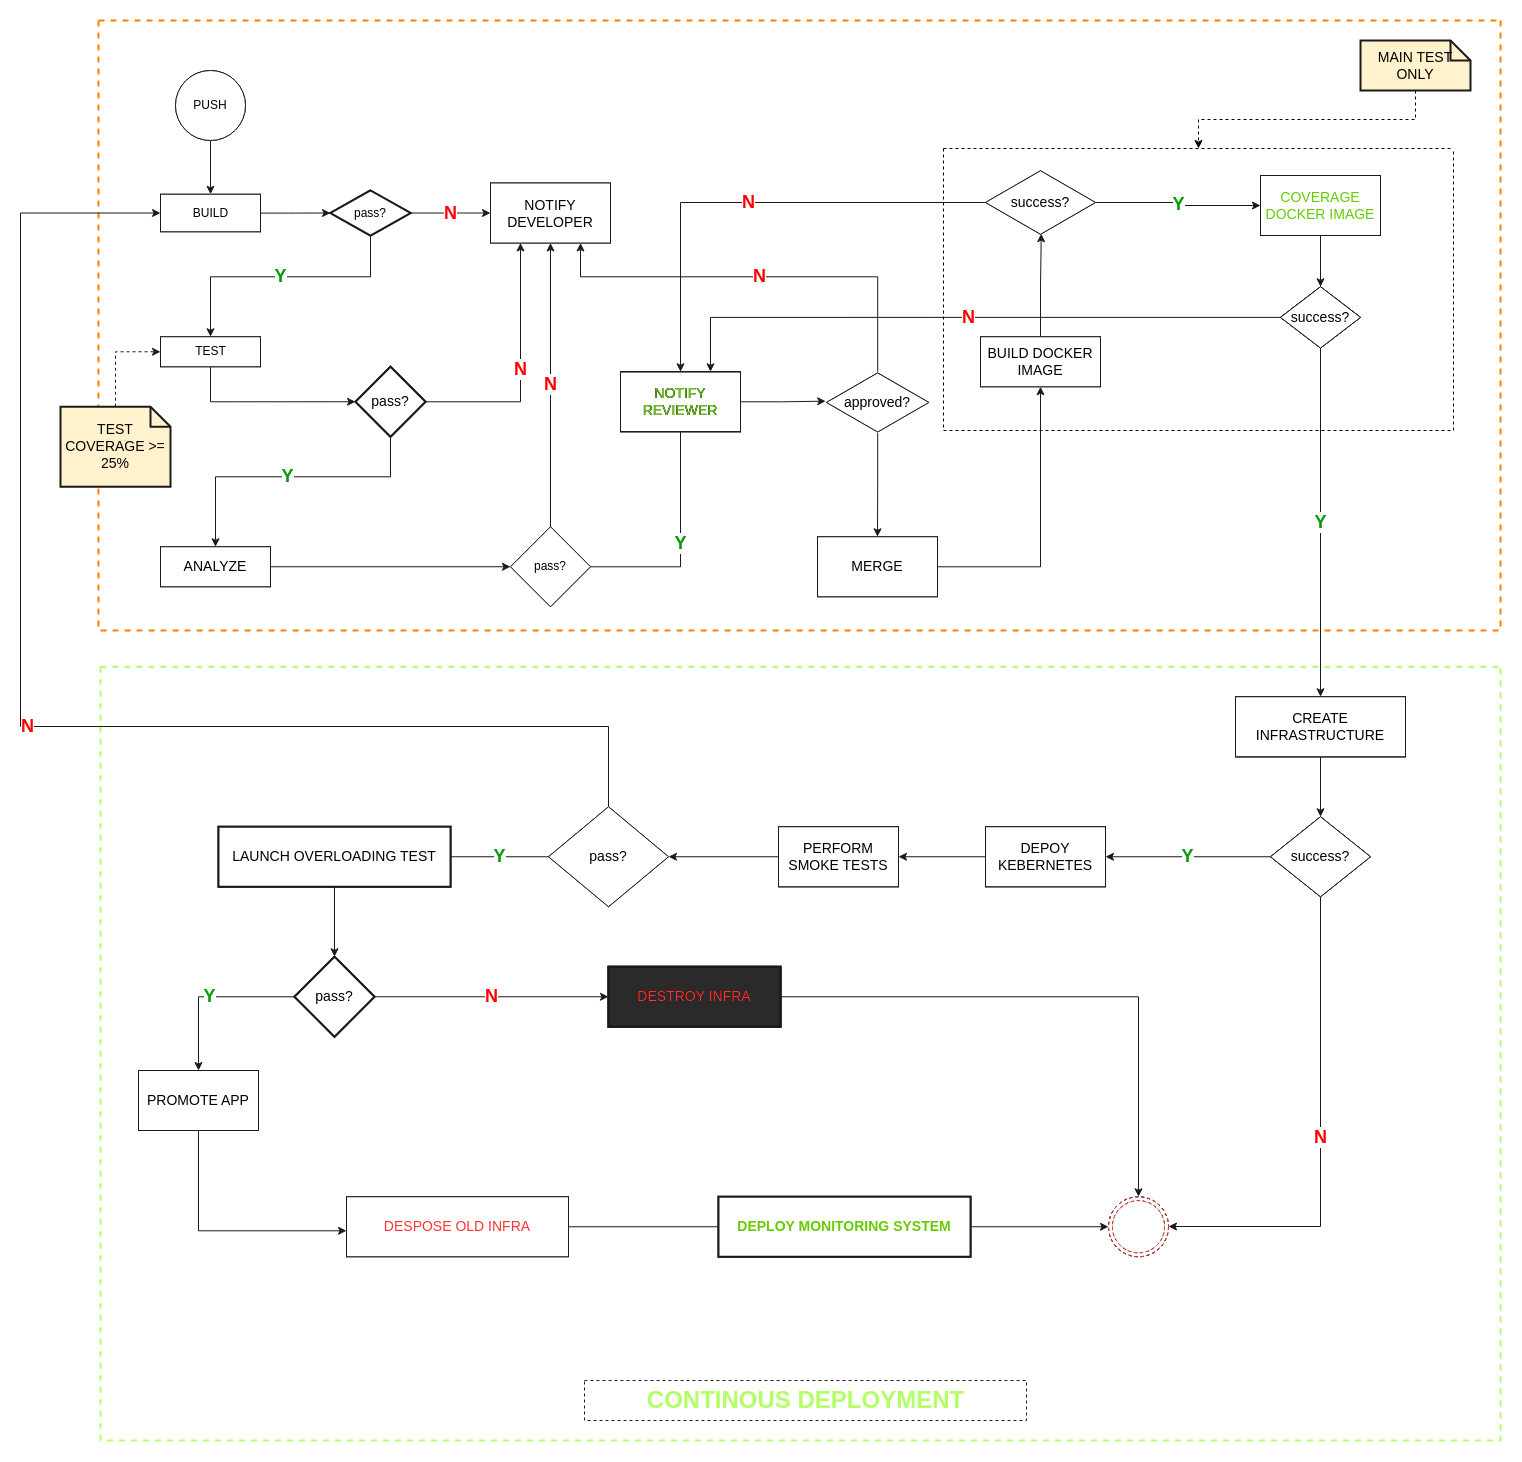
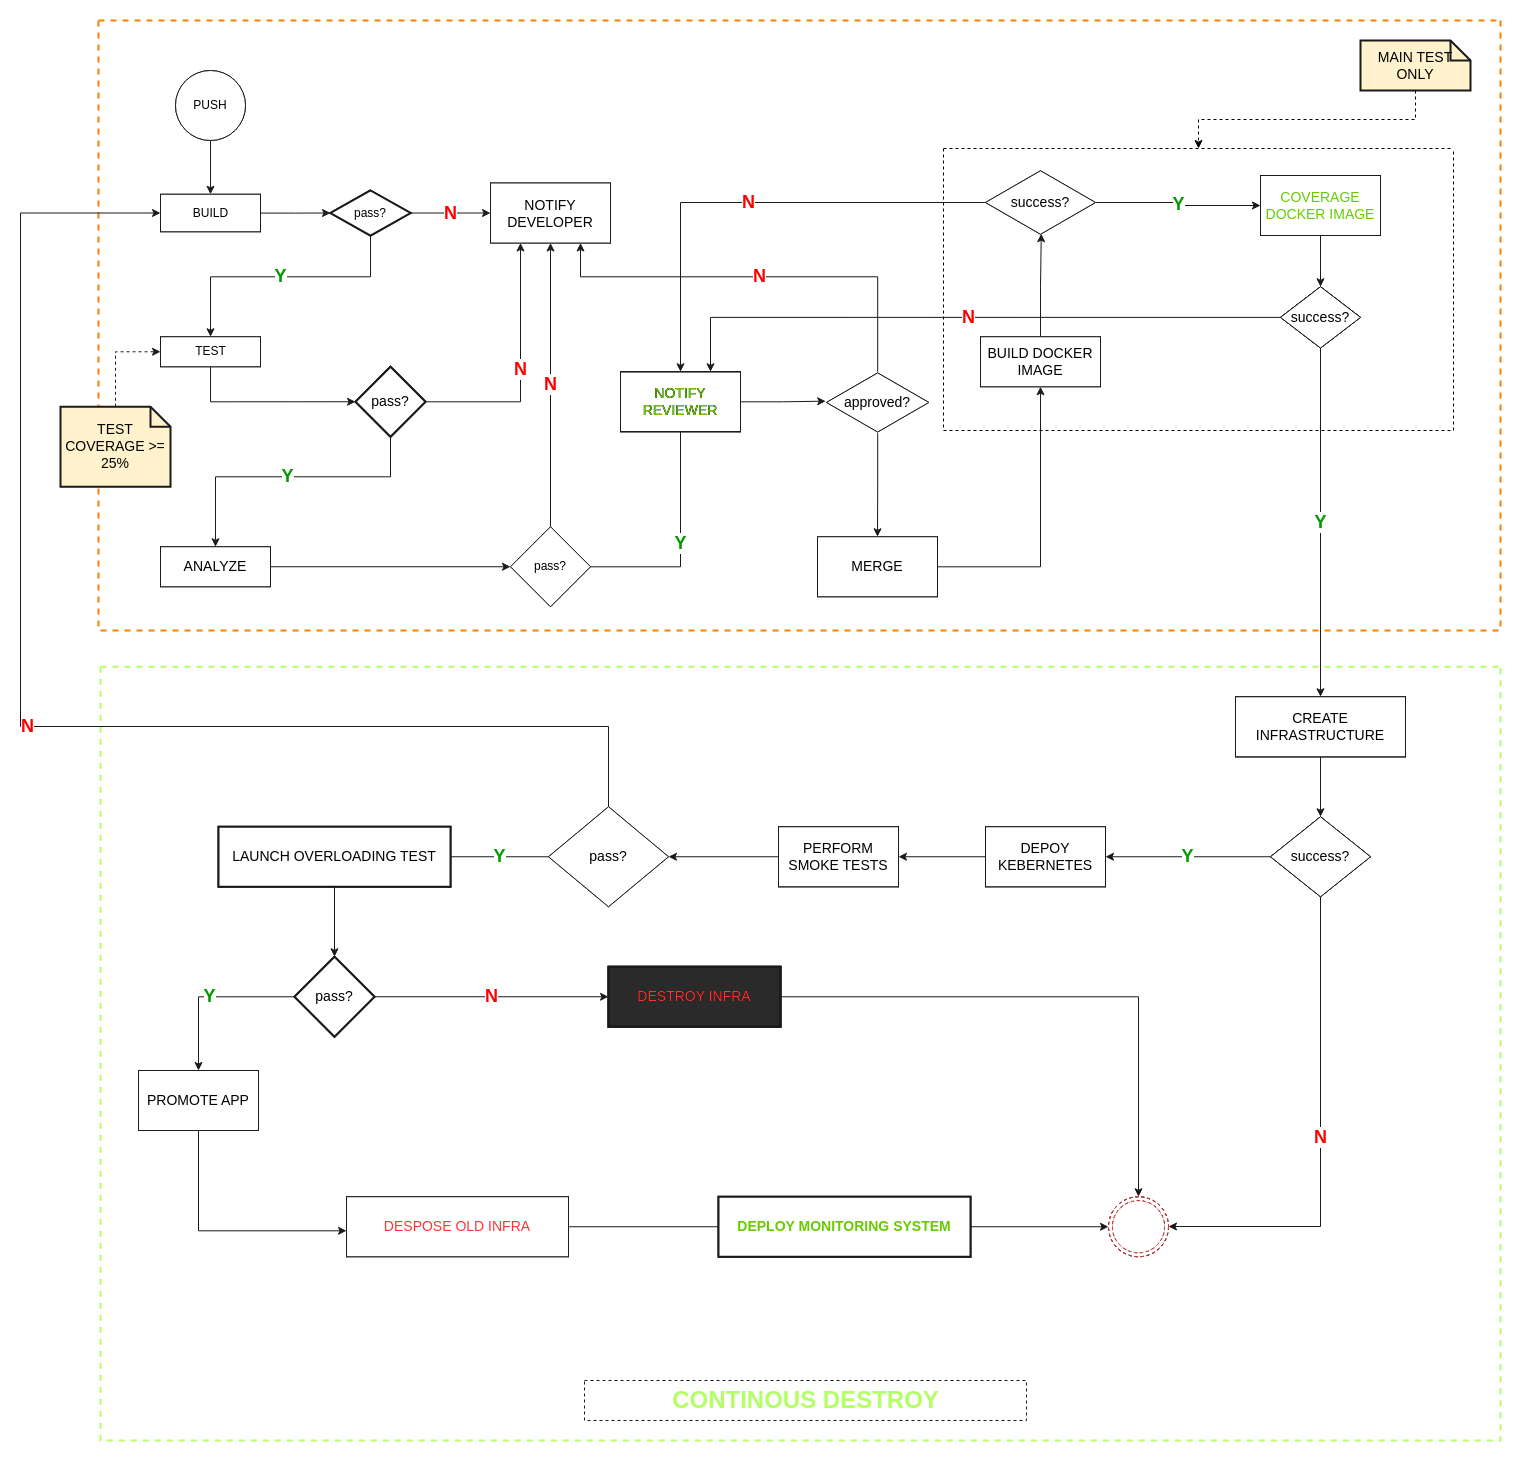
- <mxCell id="3" value="CONTINOUS DEPLOYMENT" style="text;fillColor=none;html=1;fontSize=24;fontStyle=1;verticalAlign=middle;align=center;dashed=1;strokeColor=#1A1A1A;fontColor=#B3FF66;" parent="2" vertex="1"><mxGeometry x="484" y="713.75" width="442" height="40" as="geometry" /></mxCell>
+ <mxCell id="3" value="CONTINOUS DESTROY" style="text;fillColor=none;html=1;fontSize=24;fontStyle=1;verticalAlign=middle;align=center;dashed=1;strokeColor=#1A1A1A;fontColor=#B3FF66;" parent="2" vertex="1"><mxGeometry x="484" y="713.75" width="442" height="40" as="geometry" /></mxCell>
